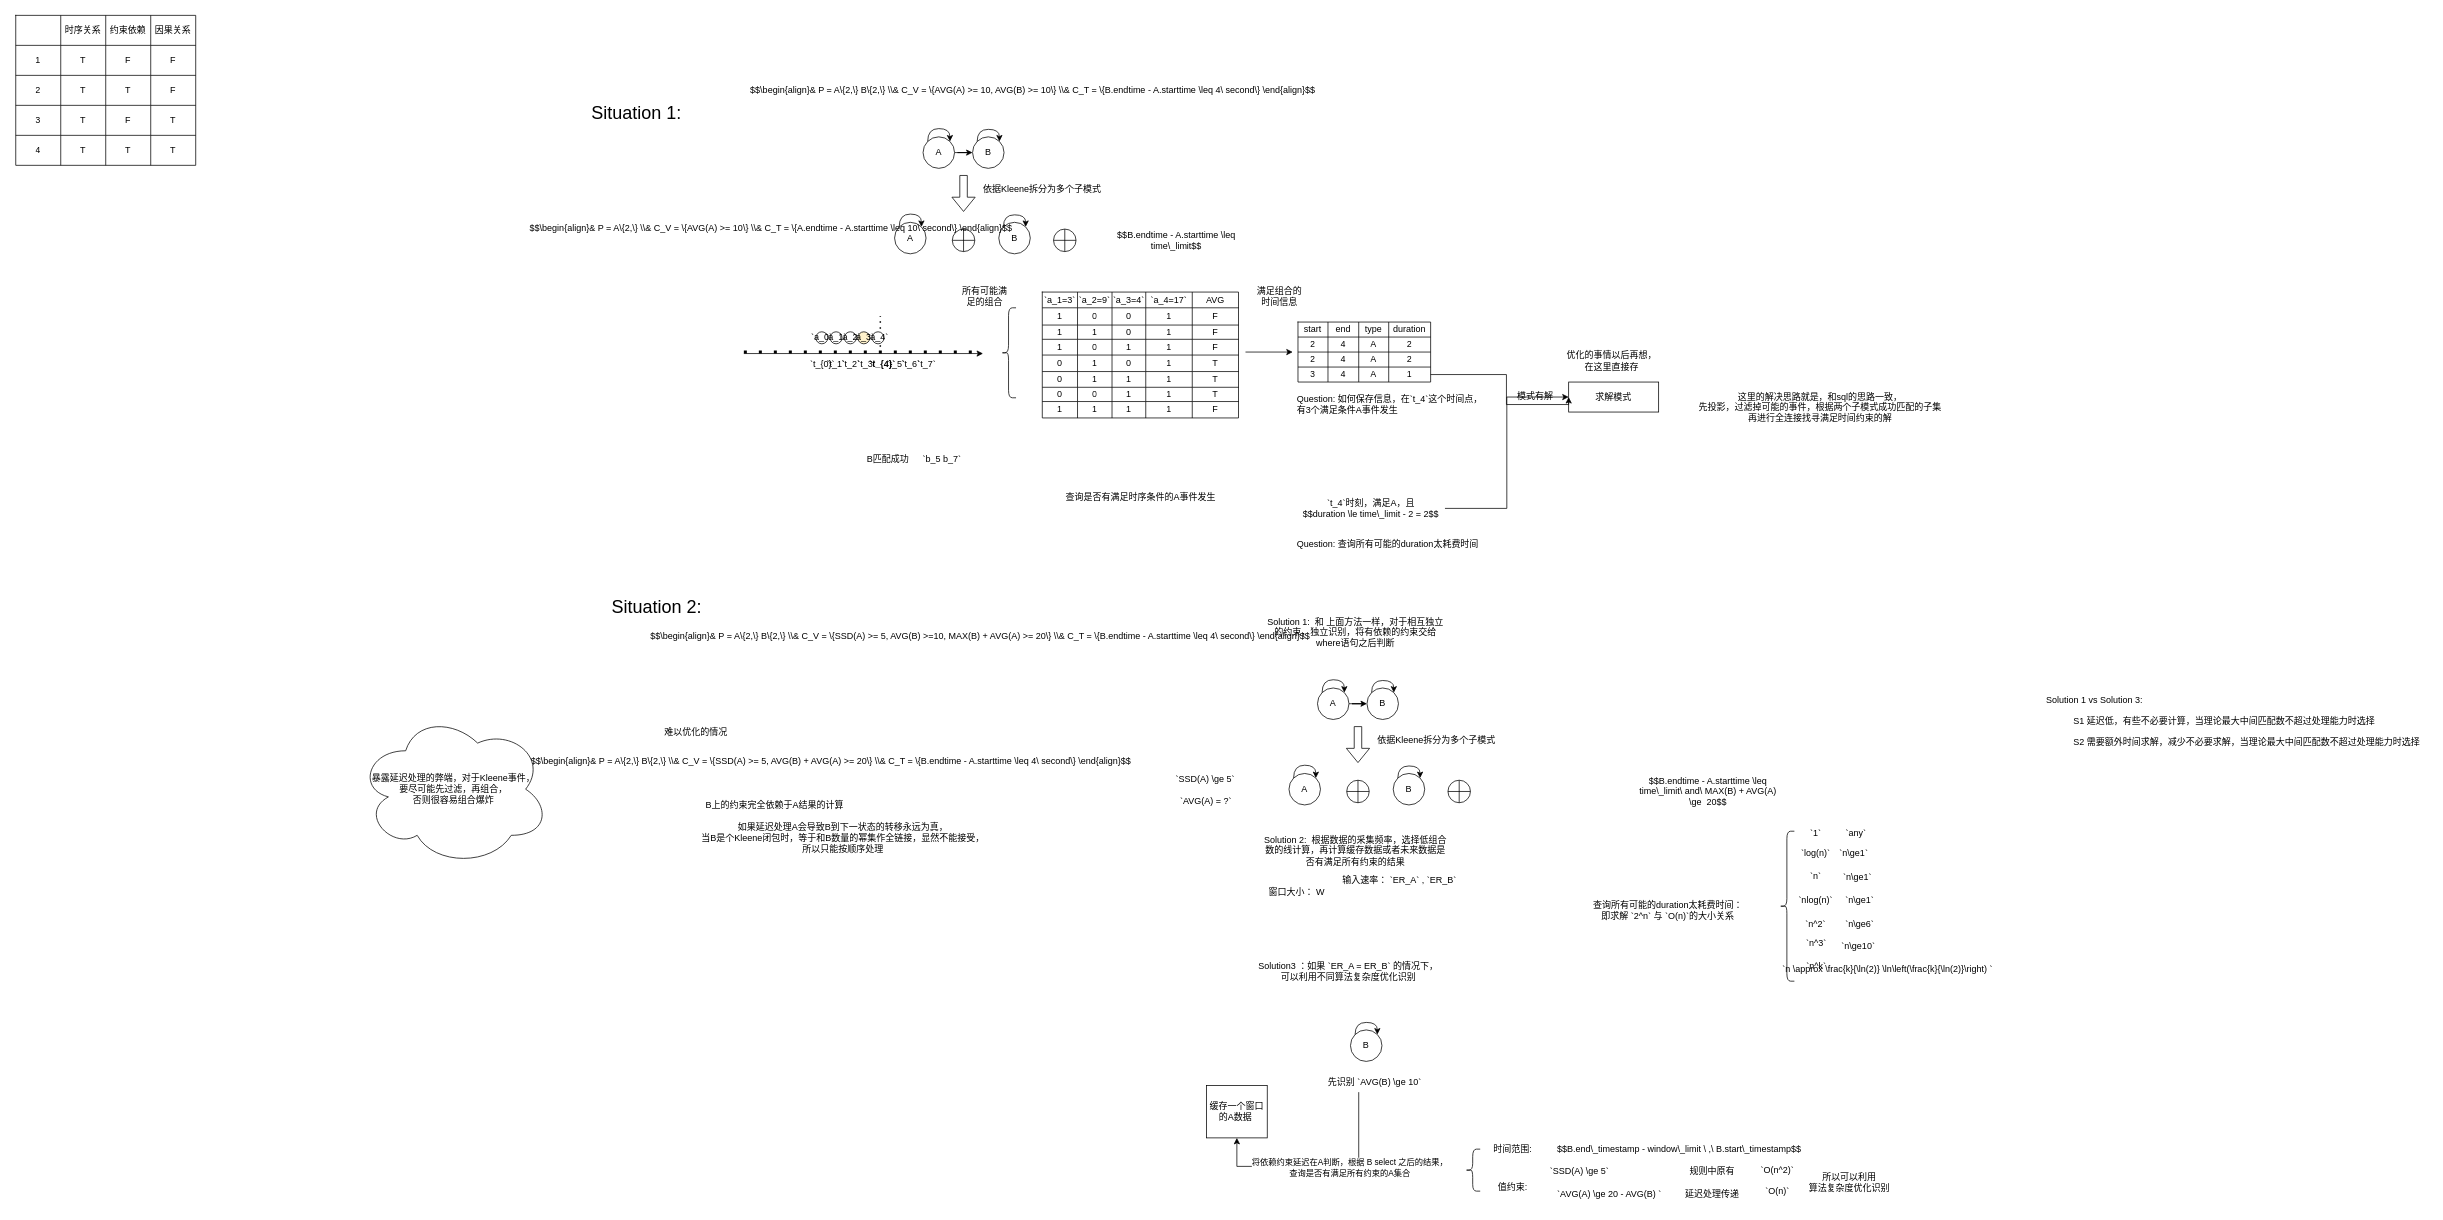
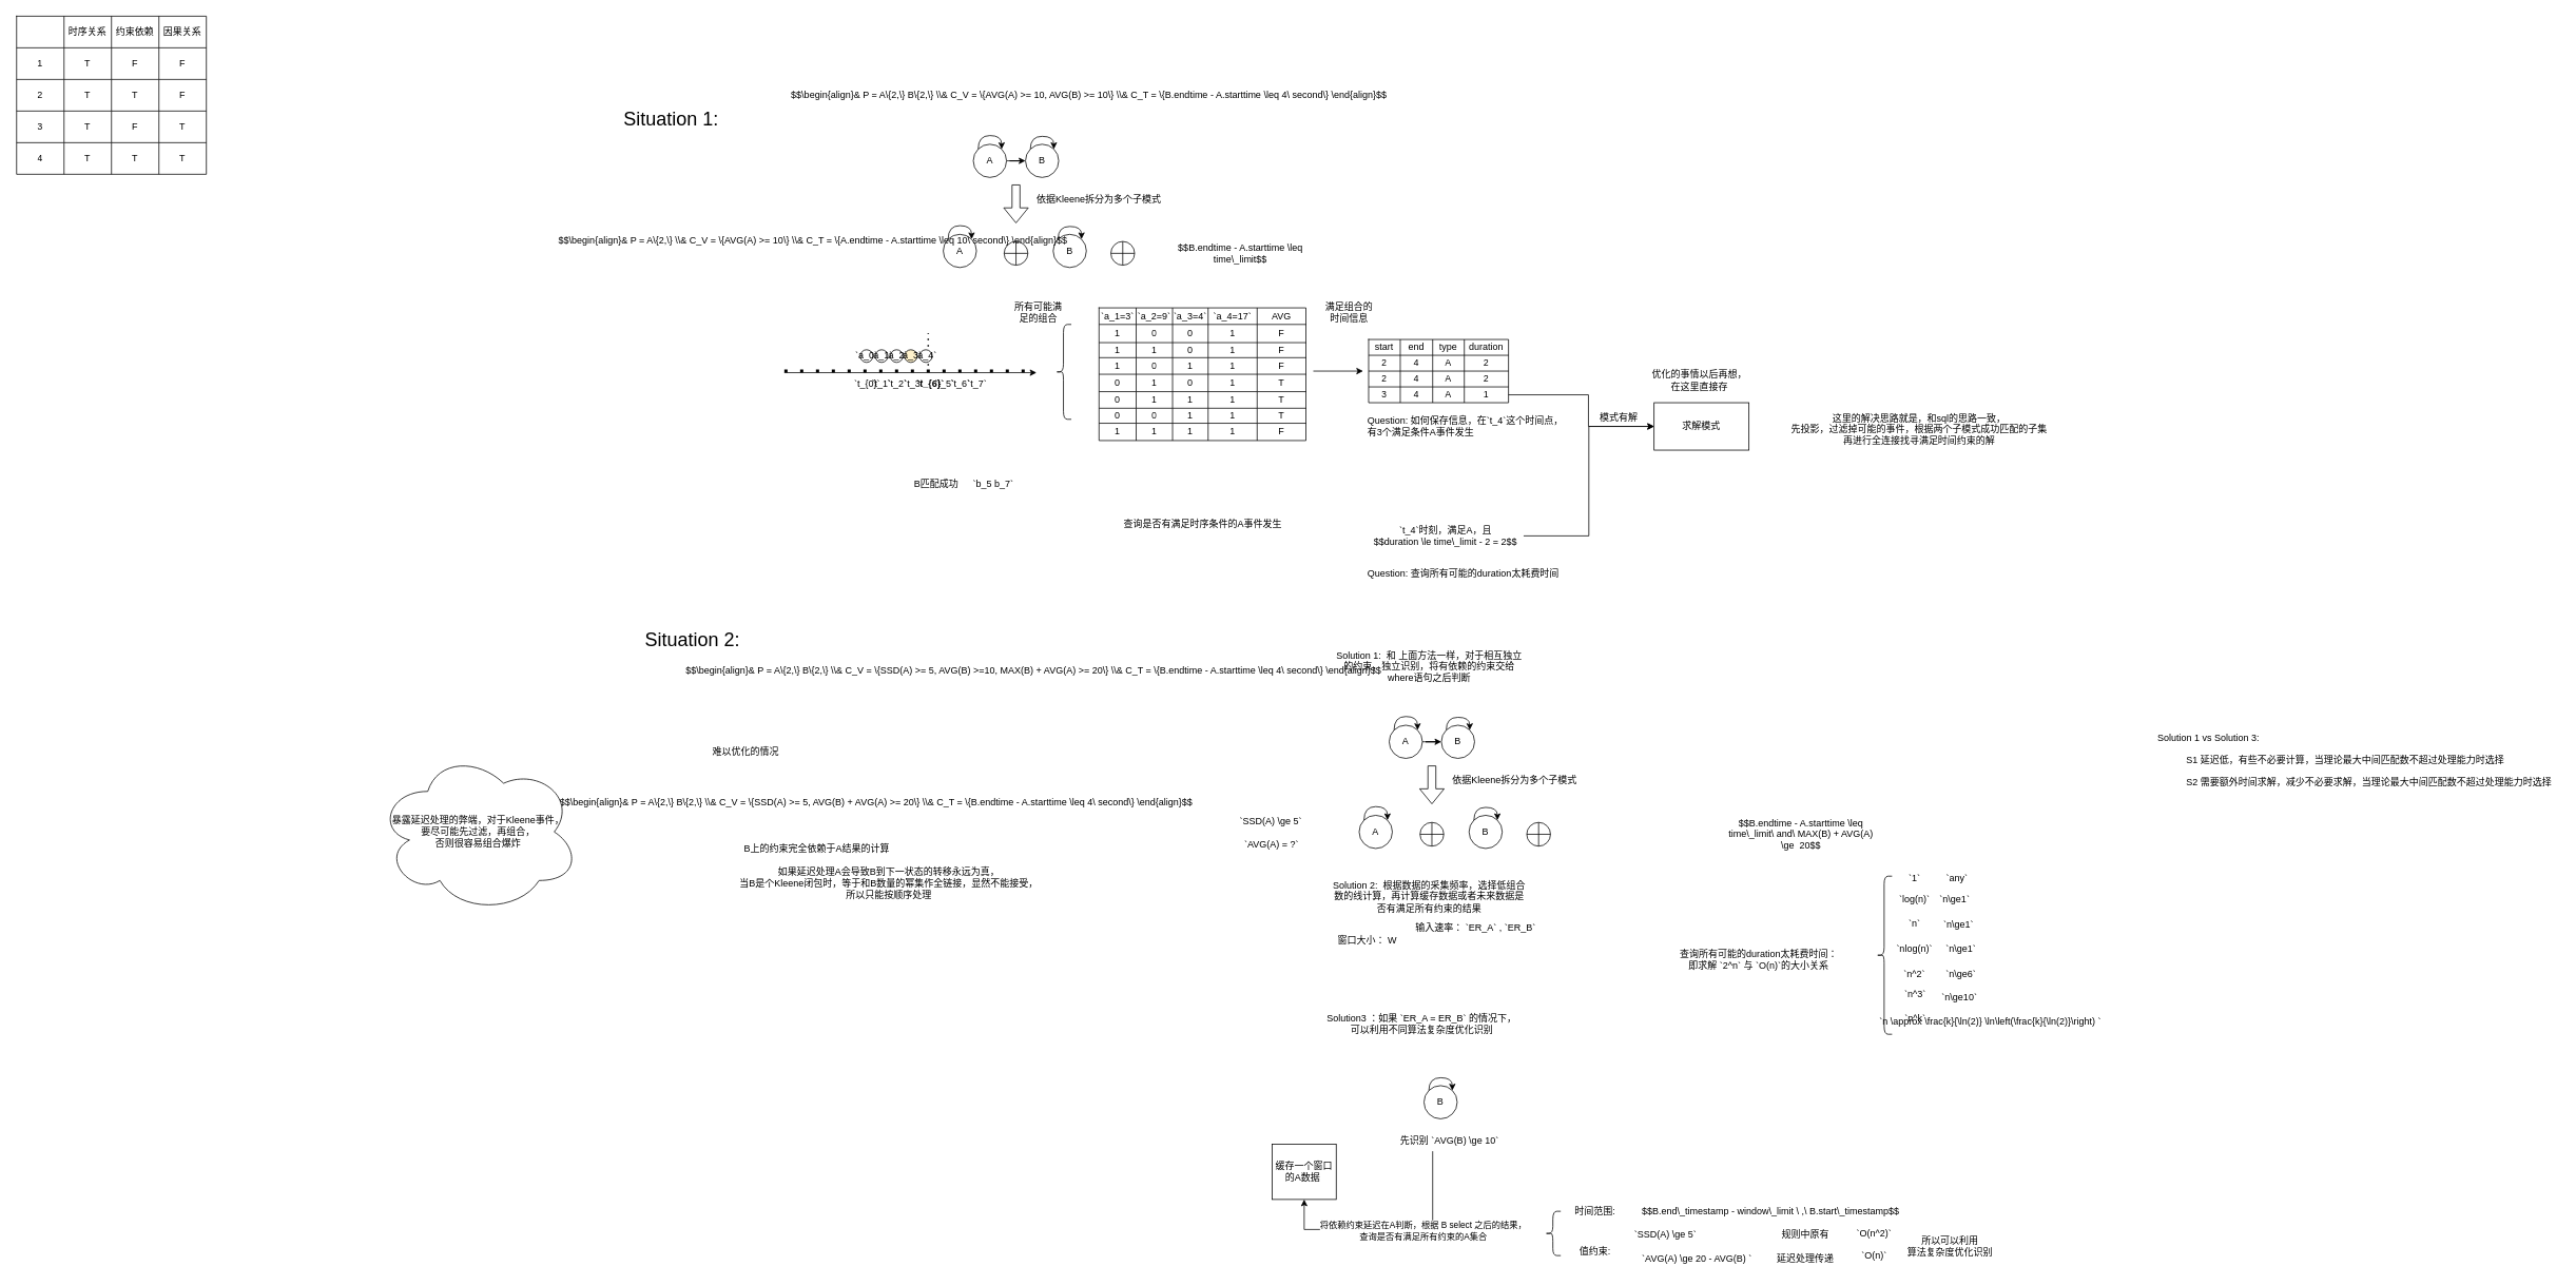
- <mxCell id="50" value="&lt;b&gt;`t_{4}`&lt;/b&gt;" style="text;html=1;align=center;verticalAlign=middle;whiteSpace=wrap;rounded=0;" parent="1" vertex="1"><mxGeometry x="1167" y="471" width="18" height="30" as="geometry" /></mxCell>
+ <mxCell id="50" value="&lt;b&gt;`t_{6}`&lt;/b&gt;" style="text;html=1;align=center;verticalAlign=middle;whiteSpace=wrap;rounded=0;" parent="1" vertex="1"><mxGeometry x="1167" y="471" width="18" height="30" as="geometry" /></mxCell>
- <mxCell id="142" value="求解模式" style="whiteSpace=wrap;html=1;" parent="1" vertex="1"><mxGeometry x="2091" y="509" width="120" height="40" as="geometry" /></mxCell>
+ <mxCell id="142" value="求解模式" style="whiteSpace=wrap;html=1;" parent="1" vertex="1"><mxGeometry x="2091" y="509" width="120" height="60" as="geometry" /></mxCell>
- <mxCell id="167" value="难以优化的情况" style="text;html=1;align=center;verticalAlign=middle;whiteSpace=wrap;rounded=0;" parent="1" vertex="1"><mxGeometry x="864" y="961" width="127" height="30" as="geometry" /></mxCell>
+ <mxCell id="167" value="难以优化的情况" style="text;html=1;align=center;verticalAlign=middle;whiteSpace=wrap;rounded=0;" parent="1" vertex="1"><mxGeometry x="879" y="936" width="127" height="30" as="geometry" /></mxCell>
